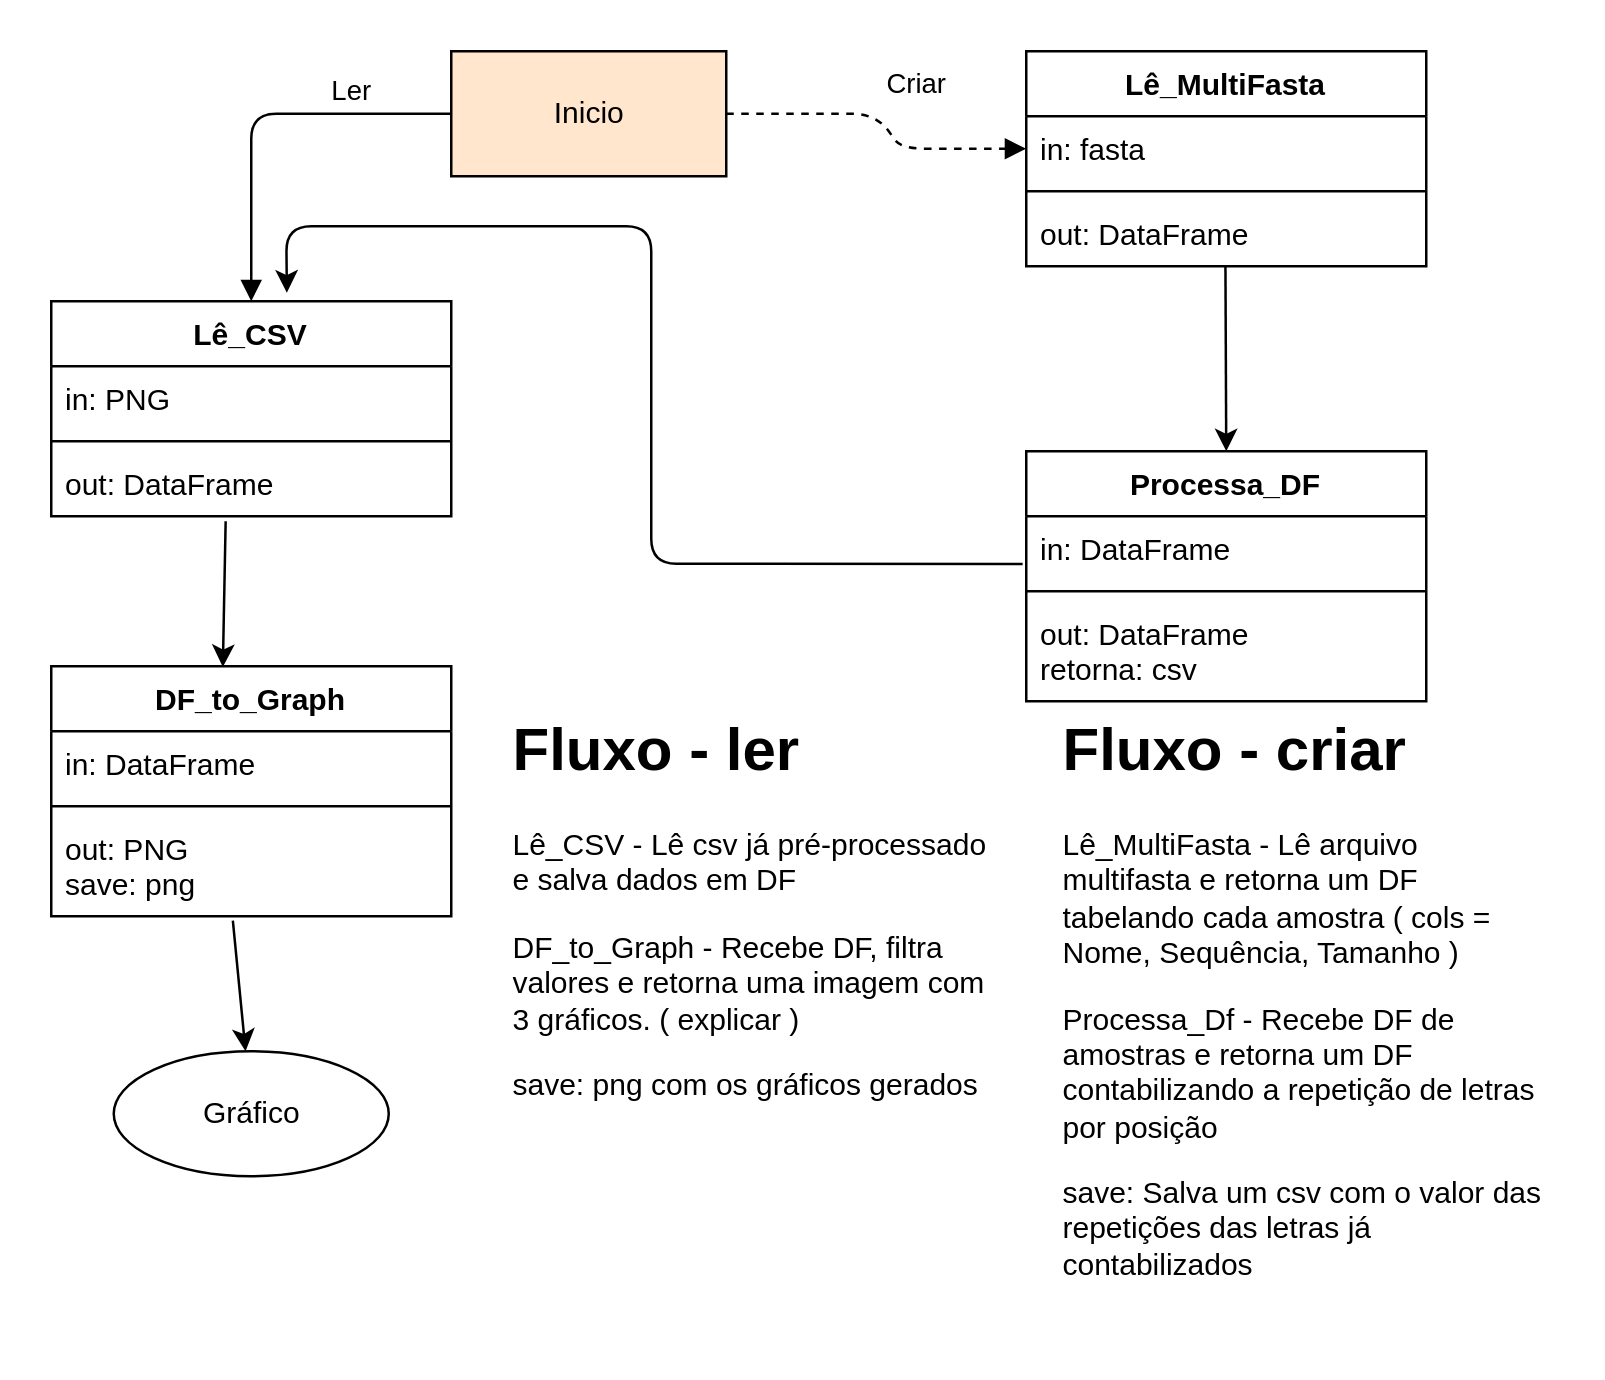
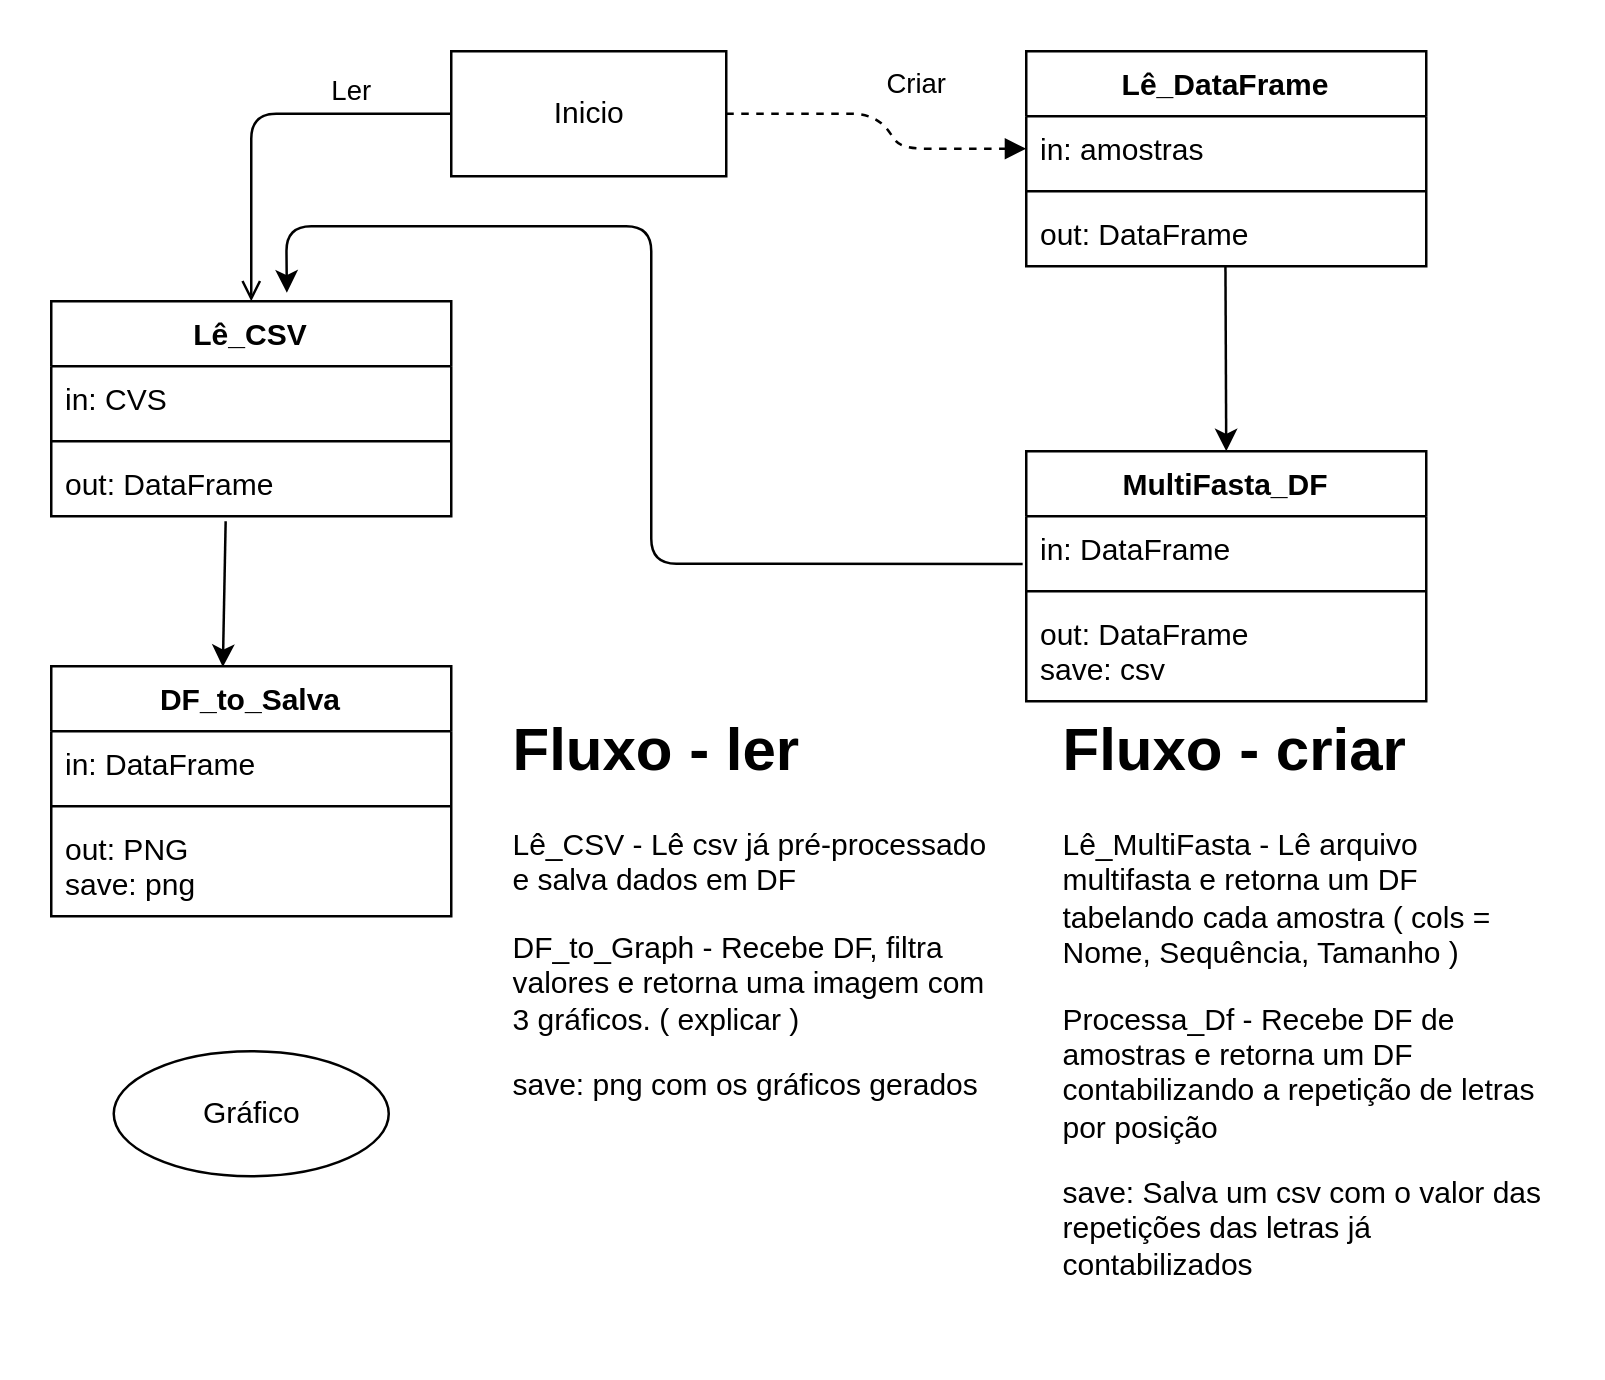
- <mxCell id="4" value="Lê_MultiFasta" style="swimlane;fontStyle=1;align=center;verticalAlign=top;childLayout=stackLayout;horizontal=1;startSize=26;horizontalStack=0;resizeParent=1;resizeParentMax=0;resizeLast=0;collapsible=1;marginBottom=0;" vertex="1" parent="1"><mxGeometry x="410" y="20" width="160" height="86" as="geometry" /></mxCell>
+ <mxCell id="4" value="Lê_DataFrame" style="swimlane;fontStyle=1;align=center;verticalAlign=top;childLayout=stackLayout;horizontal=1;startSize=26;horizontalStack=0;resizeParent=1;resizeParentMax=0;resizeLast=0;collapsible=1;marginBottom=0;" vertex="1" parent="1"><mxGeometry x="410" y="20" width="160" height="86" as="geometry" /></mxCell>
- <mxCell id="2" value="Inicio" style="html=1;fillColor=#ffe6cc;" vertex="1" parent="1"><mxGeometry x="180" y="20" width="110" height="50" as="geometry" /></mxCell>
+ <mxCell id="2" value="Inicio" style="html=1;" vertex="1" parent="1"><mxGeometry x="180" y="20" width="110" height="50" as="geometry" /></mxCell>
- <mxCell id="5" value="in: fasta" style="text;strokeColor=none;fillColor=none;align=left;verticalAlign=top;spacingLeft=4;spacingRight=4;overflow=hidden;rotatable=0;points=[[0,0.5],[1,0.5]];portConstraint=eastwest;" vertex="1" parent="4"><mxGeometry y="26" width="160" height="26" as="geometry" /></mxCell>
+ <mxCell id="5" value="in: amostras" style="text;strokeColor=none;fillColor=none;align=left;verticalAlign=top;spacingLeft=4;spacingRight=4;overflow=hidden;rotatable=0;points=[[0,0.5],[1,0.5]];portConstraint=eastwest;" vertex="1" parent="4"><mxGeometry y="26" width="160" height="26" as="geometry" /></mxCell>
- <mxCell id="16" value="Ler" style="html=1;verticalAlign=bottom;endArrow=block;exitX=0;exitY=0.5;exitDx=0;exitDy=0;entryX=0.5;entryY=0;entryDx=0;entryDy=0;" edge="1" parent="1" source="2" target="12"><mxGeometry x="-0.484" width="80" relative="1" as="geometry"><mxPoint x="190" y="390" as="sourcePoint" /><mxPoint x="270" y="390" as="targetPoint" /><Array as="points"><mxPoint x="100" y="45" /></Array><mxPoint as="offset" /></mxGeometry></mxCell>
+ <mxCell id="16" value="Ler" style="html=1;verticalAlign=bottom;endArrow=open;exitX=0;exitY=0.5;exitDx=0;exitDy=0;entryX=0.5;entryY=0;entryDx=0;entryDy=0;" edge="1" parent="1" source="2" target="12"><mxGeometry x="-0.484" width="80" relative="1" as="geometry"><mxPoint x="190" y="390" as="sourcePoint" /><mxPoint x="270" y="390" as="targetPoint" /><Array as="points"><mxPoint x="100" y="45" /></Array><mxPoint as="offset" /></mxGeometry></mxCell>
- <mxCell id="13" value="in: PNG" style="text;strokeColor=none;fillColor=none;align=left;verticalAlign=top;spacingLeft=4;spacingRight=4;overflow=hidden;rotatable=0;points=[[0,0.5],[1,0.5]];portConstraint=eastwest;" vertex="1" parent="12"><mxGeometry y="26" width="160" height="26" as="geometry" /></mxCell>
+ <mxCell id="13" value="in: CVS" style="text;strokeColor=none;fillColor=none;align=left;verticalAlign=top;spacingLeft=4;spacingRight=4;overflow=hidden;rotatable=0;points=[[0,0.5],[1,0.5]];portConstraint=eastwest;" vertex="1" parent="12"><mxGeometry y="26" width="160" height="26" as="geometry" /></mxCell>
- <mxCell id="8" value="Processa_DF" style="swimlane;fontStyle=1;align=center;verticalAlign=top;childLayout=stackLayout;horizontal=1;startSize=26;horizontalStack=0;resizeParent=1;resizeParentMax=0;resizeLast=0;collapsible=1;marginBottom=0;" vertex="1" parent="1"><mxGeometry x="410" y="180" width="160" height="100" as="geometry" /></mxCell>
+ <mxCell id="8" value="MultiFasta_DF" style="swimlane;fontStyle=1;align=center;verticalAlign=top;childLayout=stackLayout;horizontal=1;startSize=26;horizontalStack=0;resizeParent=1;resizeParentMax=0;resizeLast=0;collapsible=1;marginBottom=0;" vertex="1" parent="1"><mxGeometry x="410" y="180" width="160" height="100" as="geometry" /></mxCell>
- <mxCell id="11" value="out: DataFrame&#10;retorna: csv" style="text;strokeColor=none;fillColor=none;align=left;verticalAlign=top;spacingLeft=4;spacingRight=4;overflow=hidden;rotatable=0;points=[[0,0.5],[1,0.5]];portConstraint=eastwest;" vertex="1" parent="8"><mxGeometry y="60" width="160" height="40" as="geometry" /></mxCell>
+ <mxCell id="11" value="out: DataFrame&#10;save: csv" style="text;strokeColor=none;fillColor=none;align=left;verticalAlign=top;spacingLeft=4;spacingRight=4;overflow=hidden;rotatable=0;points=[[0,0.5],[1,0.5]];portConstraint=eastwest;" vertex="1" parent="8"><mxGeometry y="60" width="160" height="40" as="geometry" /></mxCell>
- <mxCell id="17" value="DF_to_Graph" style="swimlane;fontStyle=1;align=center;verticalAlign=top;childLayout=stackLayout;horizontal=1;startSize=26;horizontalStack=0;resizeParent=1;resizeParentMax=0;resizeLast=0;collapsible=1;marginBottom=0;" vertex="1" parent="1"><mxGeometry x="20" y="266" width="160" height="100" as="geometry" /></mxCell>
+ <mxCell id="17" value="DF_to_Salva" style="swimlane;fontStyle=1;align=center;verticalAlign=top;childLayout=stackLayout;horizontal=1;startSize=26;horizontalStack=0;resizeParent=1;resizeParentMax=0;resizeLast=0;collapsible=1;marginBottom=0;" vertex="1" parent="1"><mxGeometry x="20" y="266" width="160" height="100" as="geometry" /></mxCell>
- <mxCell id="25" value="" style="endArrow=classic;html=1;exitX=0.454;exitY=1.044;exitDx=0;exitDy=0;exitPerimeter=0;" edge="1" parent="1" source="20" target="21"><mxGeometry width="50" height="50" relative="1" as="geometry"><mxPoint x="509.68" y="126.286" as="sourcePoint" /><mxPoint x="510" y="200" as="targetPoint" /></mxGeometry></mxCell>
